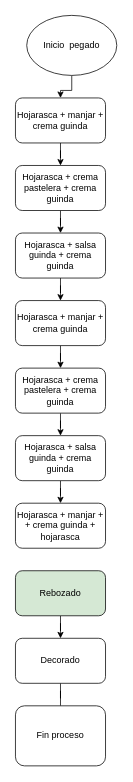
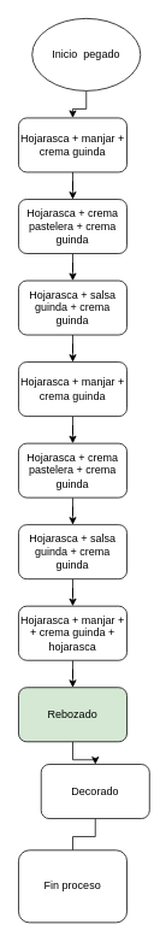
+ <mxCell id="16" value="" style="edgeStyle=orthogonalEdgeStyle;rounded=0;orthogonalLoop=1;jettySize=auto;html=1;" parent="1" source="17" target="19" edge="1"><mxGeometry relative="1" as="geometry" /></mxCell>
- <mxCell id="21" value="Decorado" style="rounded=1;whiteSpace=wrap;html=1;" parent="1" vertex="1"><mxGeometry x="20" y="850" width="120" height="60" as="geometry" /></mxCell>
+ <mxCell id="21" value="Decorado" style="rounded=1;whiteSpace=wrap;html=1;" parent="1" vertex="1"><mxGeometry x="45" y="845" width="120" height="60" as="geometry" /></mxCell>
